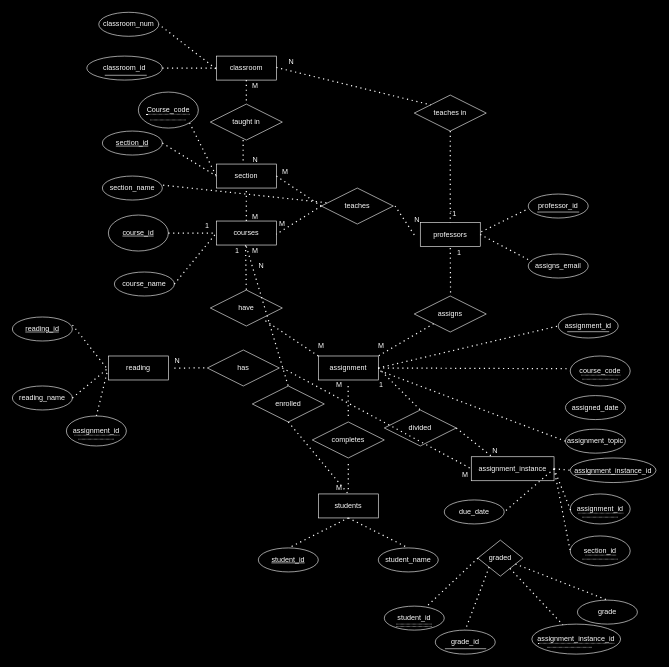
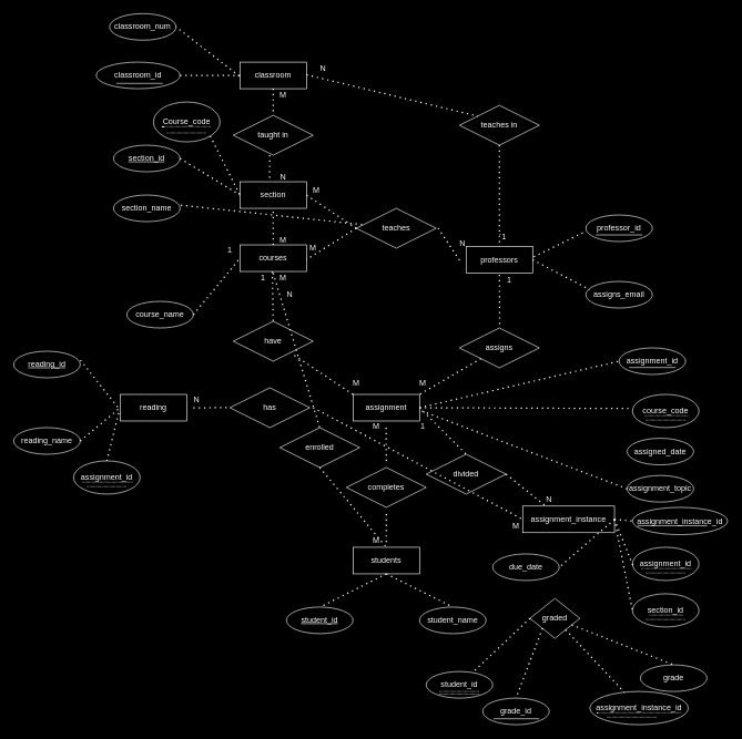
- <mxCell id="65" value="&lt;u&gt;course_id&lt;/u&gt;" style="ellipse;whiteSpace=wrap;html=1;align=center;strokeColor=#FFFFFF;fillColor=none;fontColor=#FFFFFF;" parent="64" vertex="1"><mxGeometry width="100" height="60.0" as="geometry" /></mxCell>
- <mxCell id="19" value="" style="endArrow=none;dashed=1;html=1;dashPattern=1 3;strokeWidth=2;rounded=0;strokeColor=#FFFFFF;exitX=1;exitY=0.5;exitDx=0;exitDy=0;entryX=0;entryY=0.5;entryDx=0;entryDy=0;" parent="1" source="65" target="15" edge="1"><mxGeometry width="50" height="50" relative="1" as="geometry"><mxPoint x="290" y="355.5" as="sourcePoint" /><mxPoint x="350" y="385.5" as="targetPoint" /></mxGeometry></mxCell>
